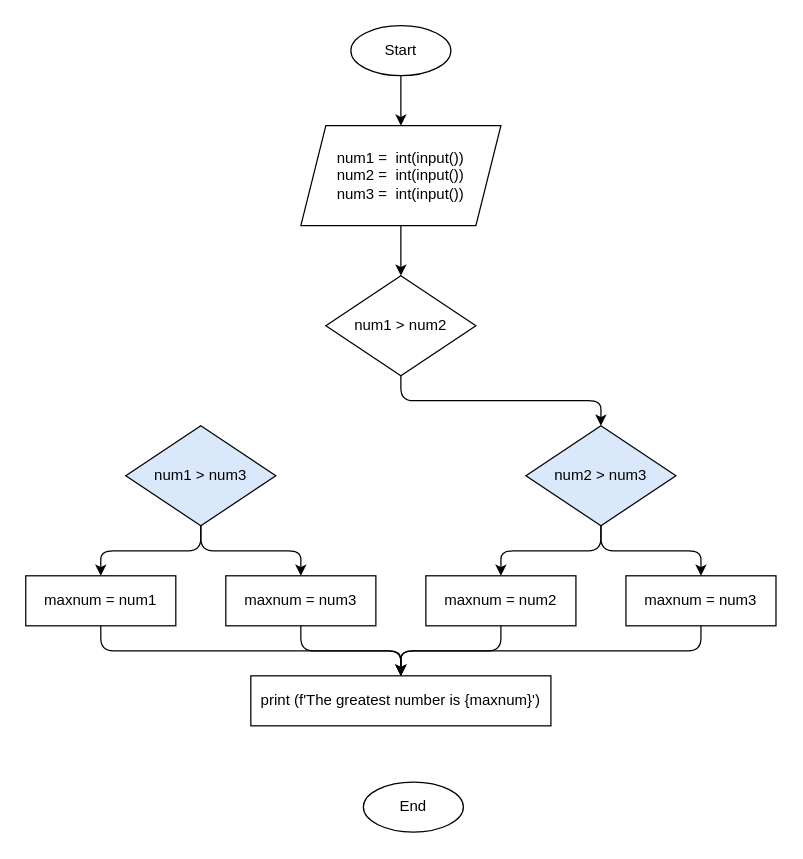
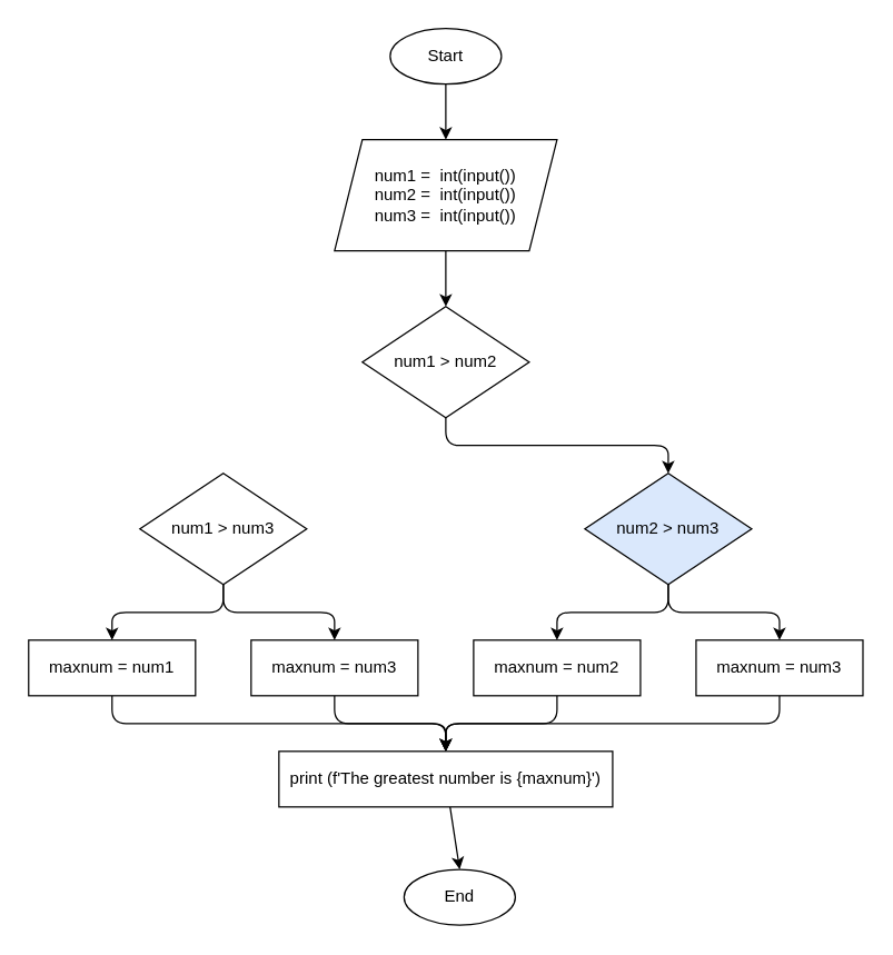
- <mxCell id="10" value="num1 &amp;gt; num3" style="rhombus;whiteSpace=wrap;html=1;fillColor=#dae8fc;" parent="1" vertex="1"><mxGeometry x="100" y="340" width="120" height="80" as="geometry" /></mxCell>
+ <mxCell id="10" value="num1 &amp;gt; num3" style="rhombus;whiteSpace=wrap;html=1;" parent="1" vertex="1"><mxGeometry x="100" y="340" width="120" height="80" as="geometry" /></mxCell>
+ <mxCell id="22" style="edgeStyle=none;html=1;entryX=0.5;entryY=0;entryDx=0;entryDy=0;" parent="1" source="23" target="24" edge="1"><mxGeometry relative="1" as="geometry" /></mxCell>
